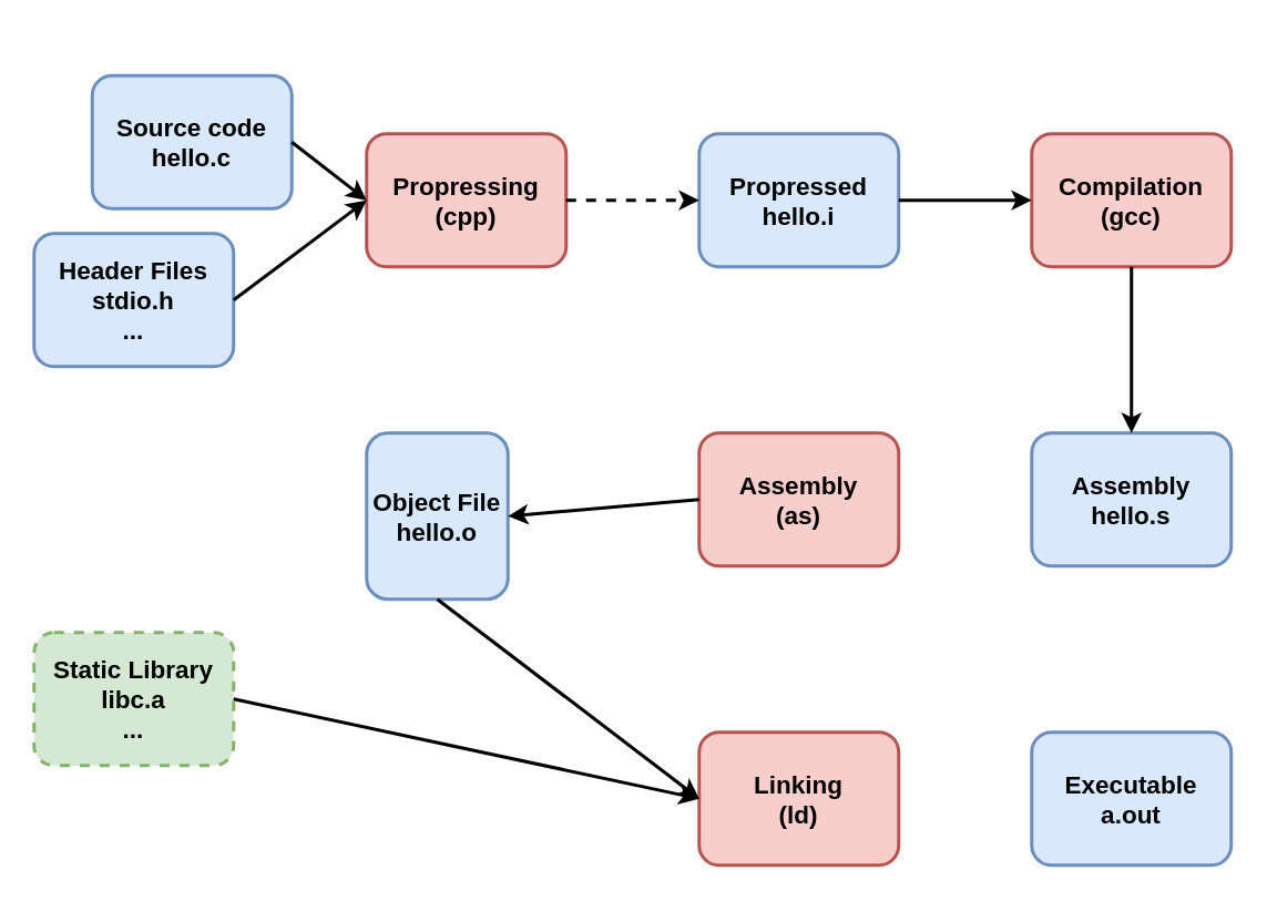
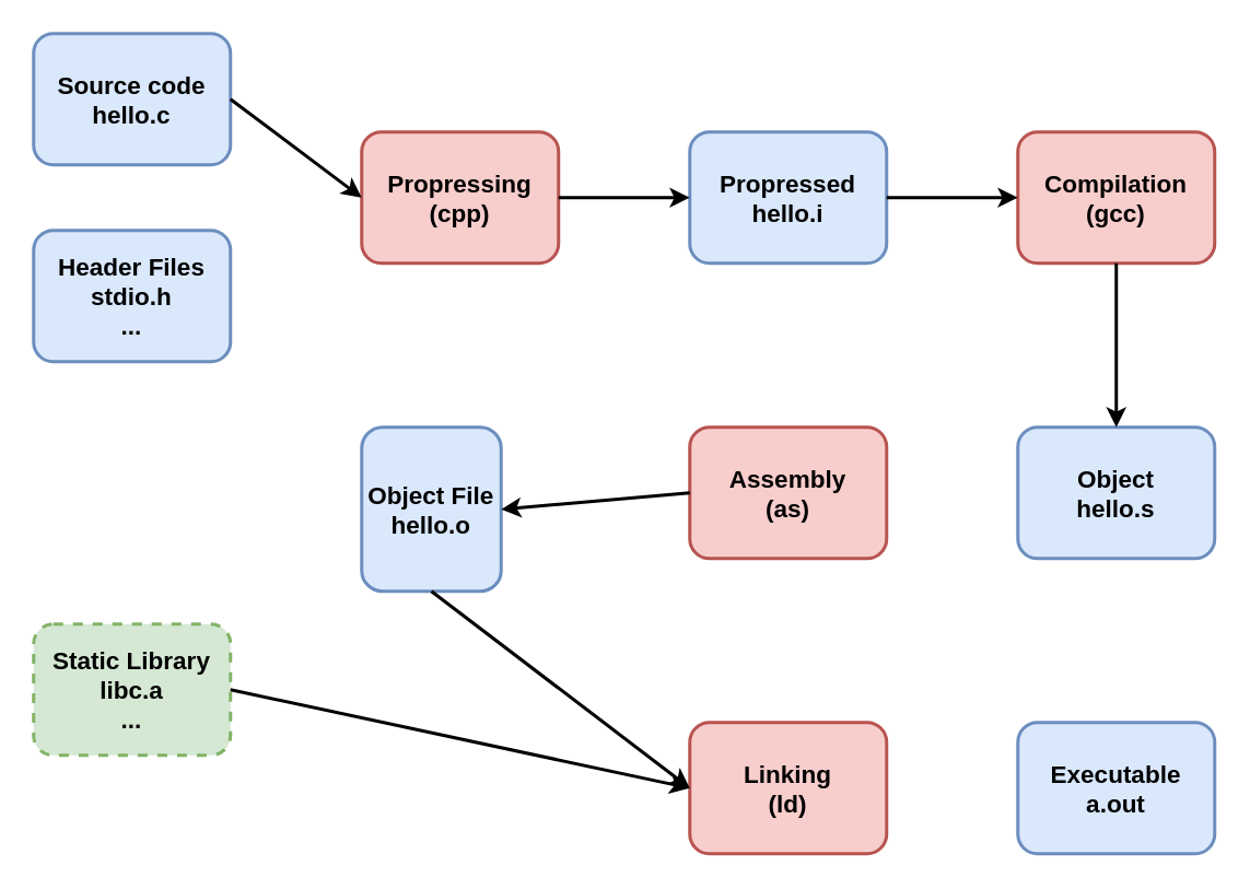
- <mxCell id="2" value="Source code&lt;br&gt;hello.c" style="rounded=1;whiteSpace=wrap;html=1;strokeWidth=2;fillWeight=4;hachureGap=8;hachureAngle=45;fillColor=#dae8fc;strokeColor=#6c8ebf;fontSize=15;fontStyle=1" vertex="1" parent="1"><mxGeometry x="55" y="45" width="120" height="80" as="geometry" /></mxCell>
+ <mxCell id="2" value="Source code&lt;br&gt;hello.c" style="rounded=1;whiteSpace=wrap;html=1;strokeWidth=2;fillWeight=4;hachureGap=8;hachureAngle=45;fillColor=#dae8fc;strokeColor=#6c8ebf;fontSize=15;fontStyle=1" vertex="1" parent="1"><mxGeometry x="20" y="20" width="120" height="80" as="geometry" /></mxCell>
- <mxCell id="12" value="" style="endArrow=classic;html=1;rounded=0;strokeWidth=2;exitX=1;exitY=0.5;exitDx=0;exitDy=0;entryX=0;entryY=0.5;entryDx=0;entryDy=0;dashed=1;" edge="1" parent="1" source="3" target="10"><mxGeometry width="50" height="50" relative="1" as="geometry"><mxPoint x="750" y="30" as="sourcePoint" /><mxPoint x="800" y="-20" as="targetPoint" /></mxGeometry></mxCell>
+ <mxCell id="12" value="" style="endArrow=classic;html=1;rounded=0;strokeWidth=2;exitX=1;exitY=0.5;exitDx=0;exitDy=0;entryX=0;entryY=0.5;entryDx=0;entryDy=0;" edge="1" parent="1" source="3" target="10"><mxGeometry width="50" height="50" relative="1" as="geometry"><mxPoint x="750" y="30" as="sourcePoint" /><mxPoint x="800" y="-20" as="targetPoint" /></mxGeometry></mxCell>
- <mxCell id="11" value="" style="endArrow=classic;html=1;rounded=0;strokeWidth=2;exitX=1;exitY=0.5;exitDx=0;exitDy=0;entryX=0;entryY=0.5;entryDx=0;entryDy=0;" edge="1" parent="1" source="5" target="3"><mxGeometry width="50" height="50" relative="1" as="geometry"><mxPoint x="255" y="310" as="sourcePoint" /><mxPoint x="305" y="260" as="targetPoint" /></mxGeometry></mxCell>
- <mxCell id="14" value="Assembly&lt;br&gt;hello.s" style="rounded=1;whiteSpace=wrap;html=1;strokeWidth=2;fillWeight=4;hachureGap=8;hachureAngle=45;fillColor=#dae8fc;strokeColor=#6c8ebf;fontSize=15;fontStyle=1" vertex="1" parent="1"><mxGeometry x="620" y="260" width="120" height="80" as="geometry" /></mxCell>
+ <mxCell id="14" value="Object&lt;br&gt;hello.s" style="rounded=1;whiteSpace=wrap;html=1;strokeWidth=2;fillWeight=4;hachureGap=8;hachureAngle=45;fillColor=#dae8fc;strokeColor=#6c8ebf;fontSize=15;fontStyle=1" vertex="1" parent="1"><mxGeometry x="620" y="260" width="120" height="80" as="geometry" /></mxCell>
